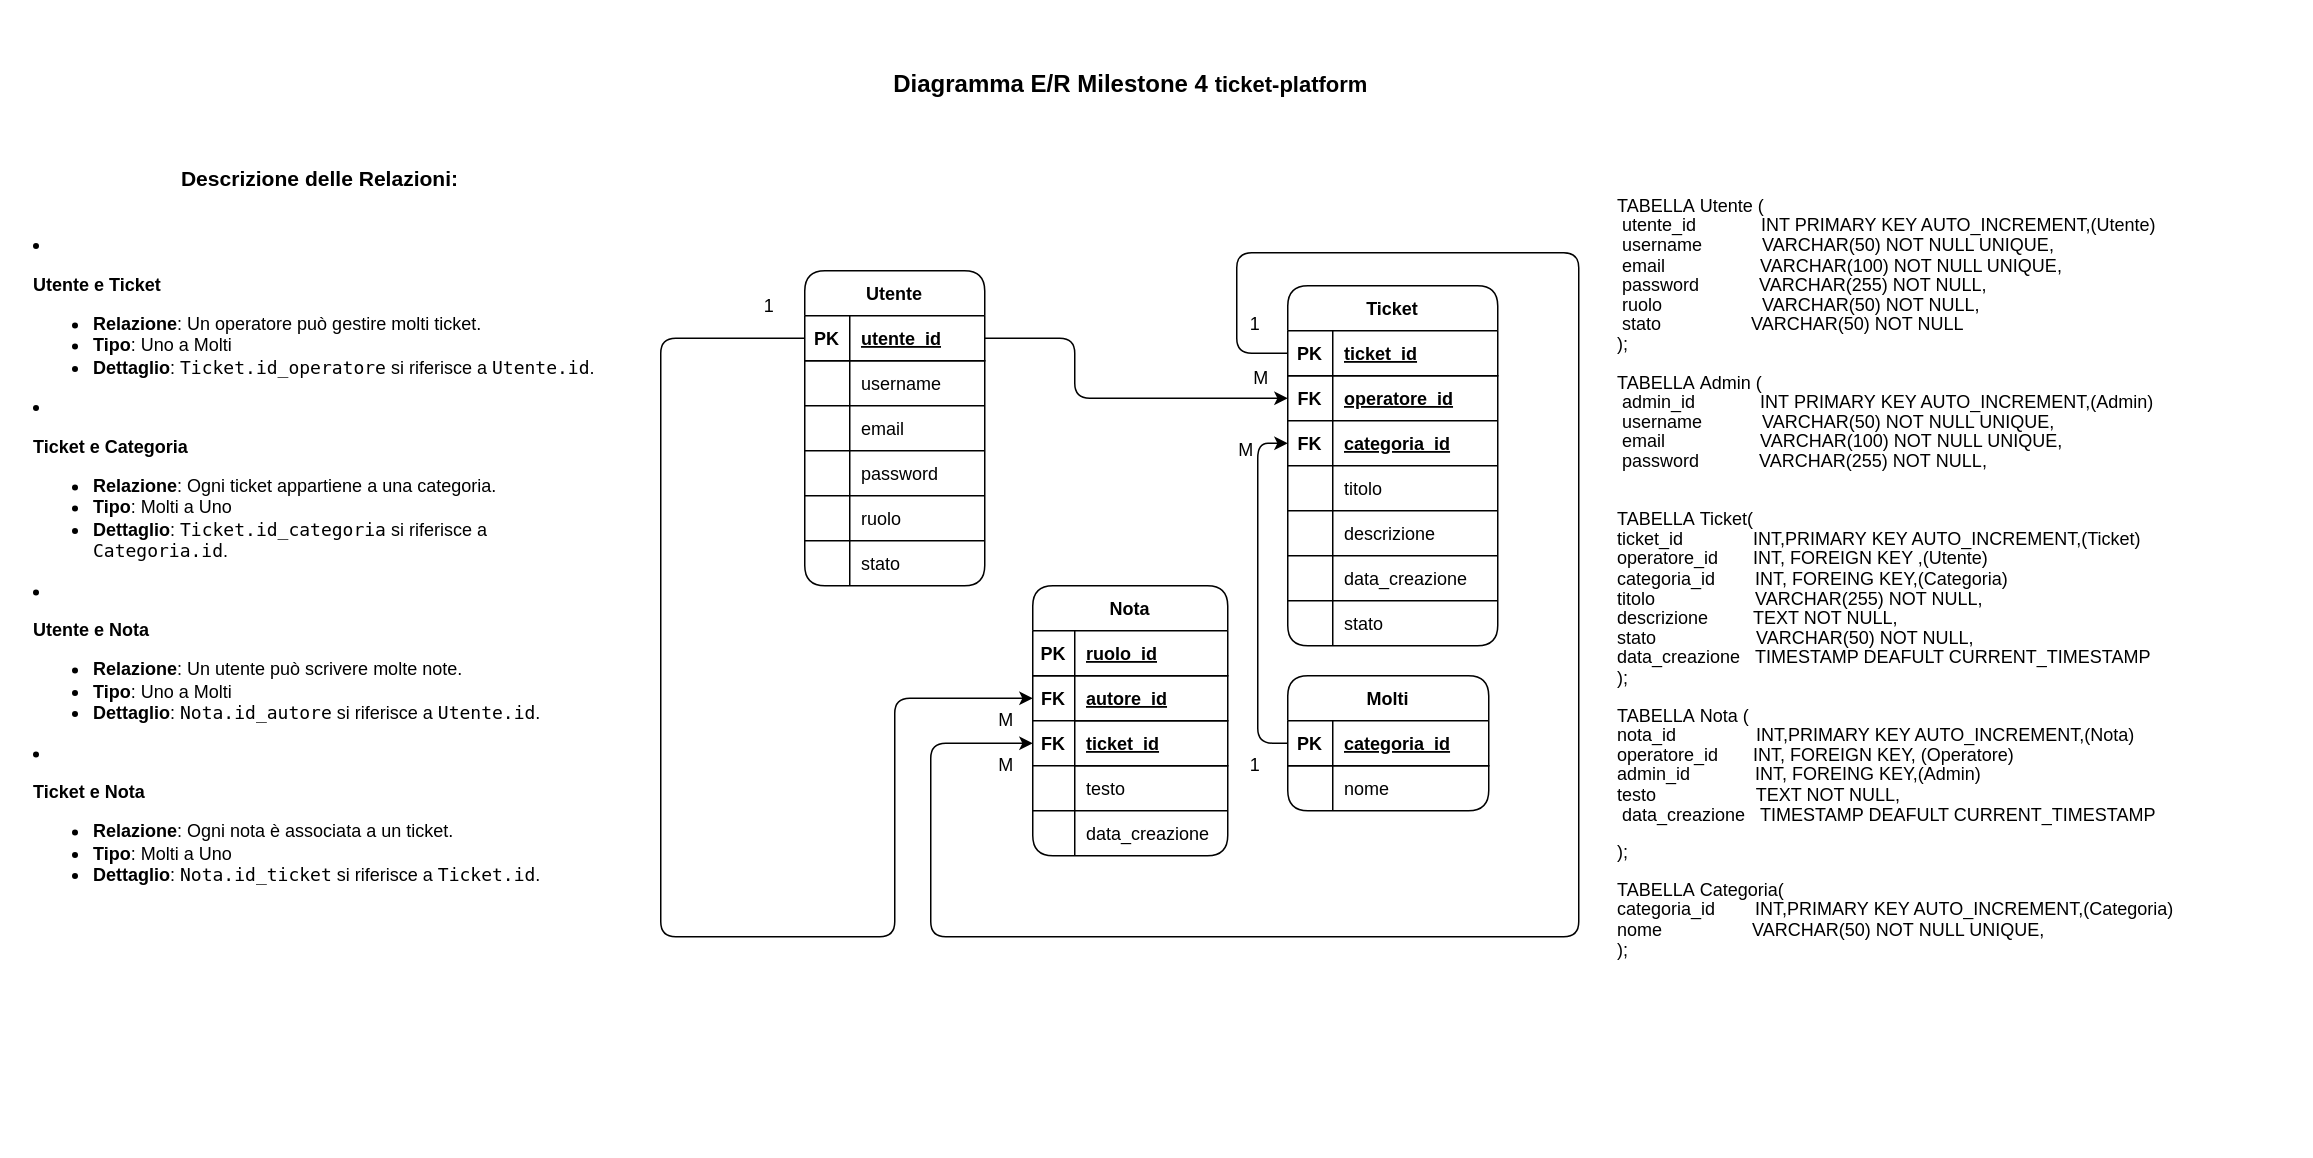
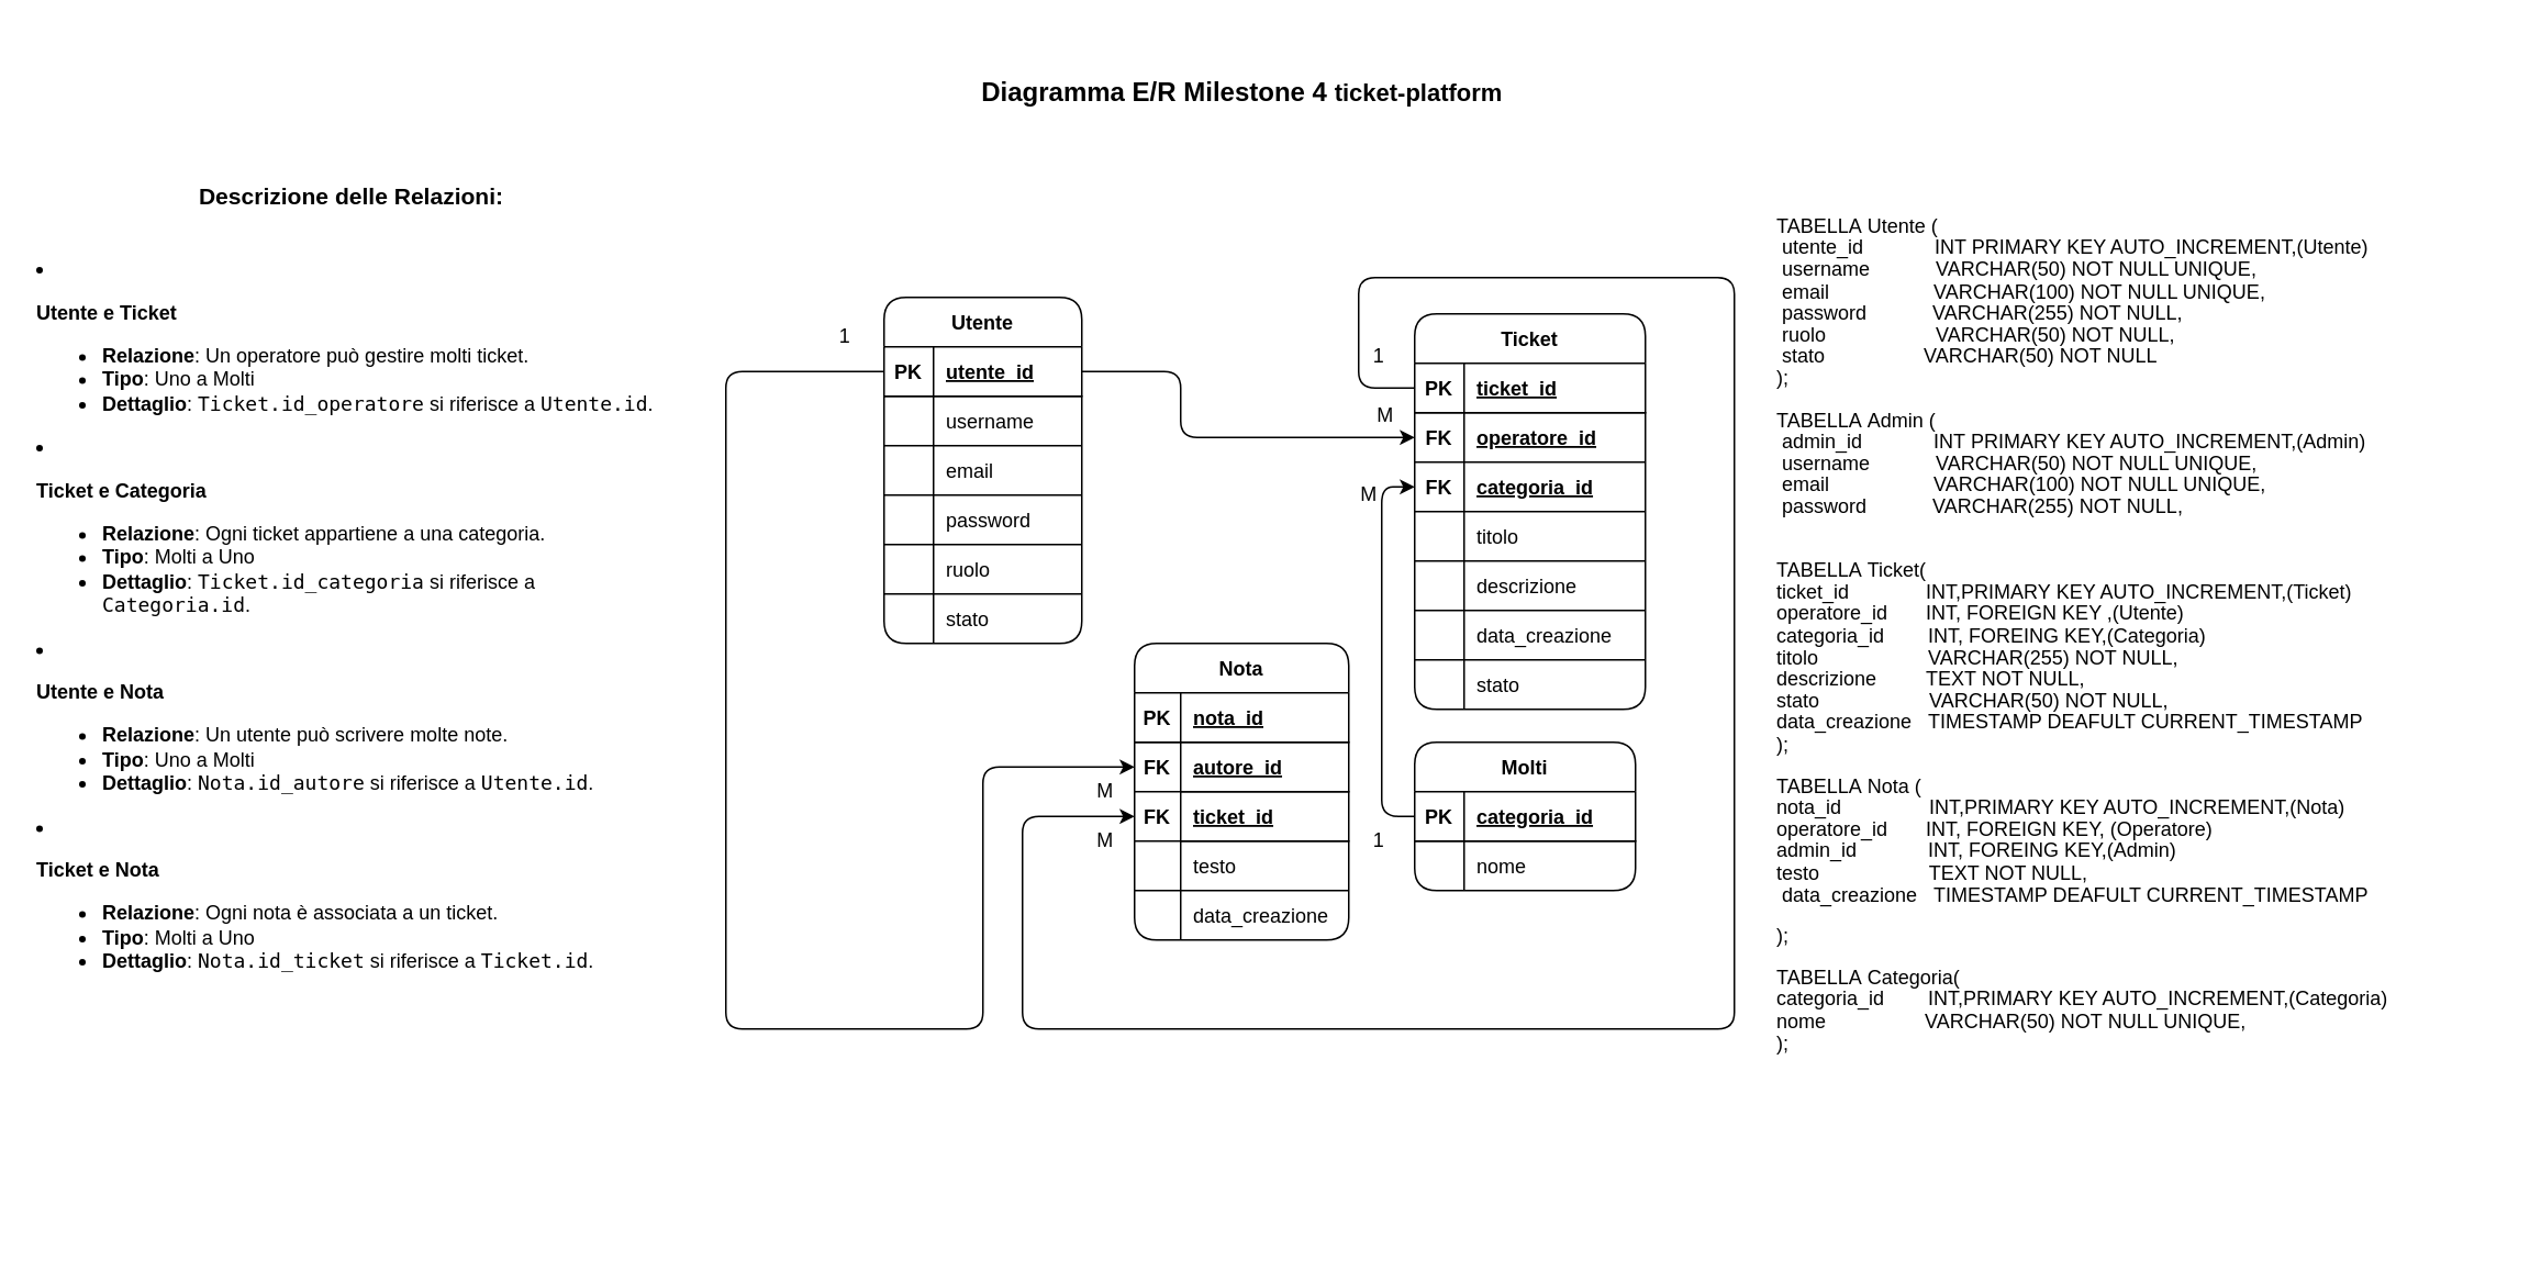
- <mxCell id="5" value="ruolo_id" style="shape=partialRectangle;connectable=0;fillColor=none;top=0;left=0;bottom=0;right=0;align=left;spacingLeft=6;fontStyle=5;overflow=hidden;" parent="3" vertex="1"><mxGeometry x="28" width="102" height="30" as="geometry"><mxRectangle width="102" height="30" as="alternateBounds" /></mxGeometry></mxCell>
+ <mxCell id="5" value="nota_id" style="shape=partialRectangle;connectable=0;fillColor=none;top=0;left=0;bottom=0;right=0;align=left;spacingLeft=6;fontStyle=5;overflow=hidden;" parent="3" vertex="1"><mxGeometry x="28" width="102" height="30" as="geometry"><mxRectangle width="102" height="30" as="alternateBounds" /></mxGeometry></mxCell>
